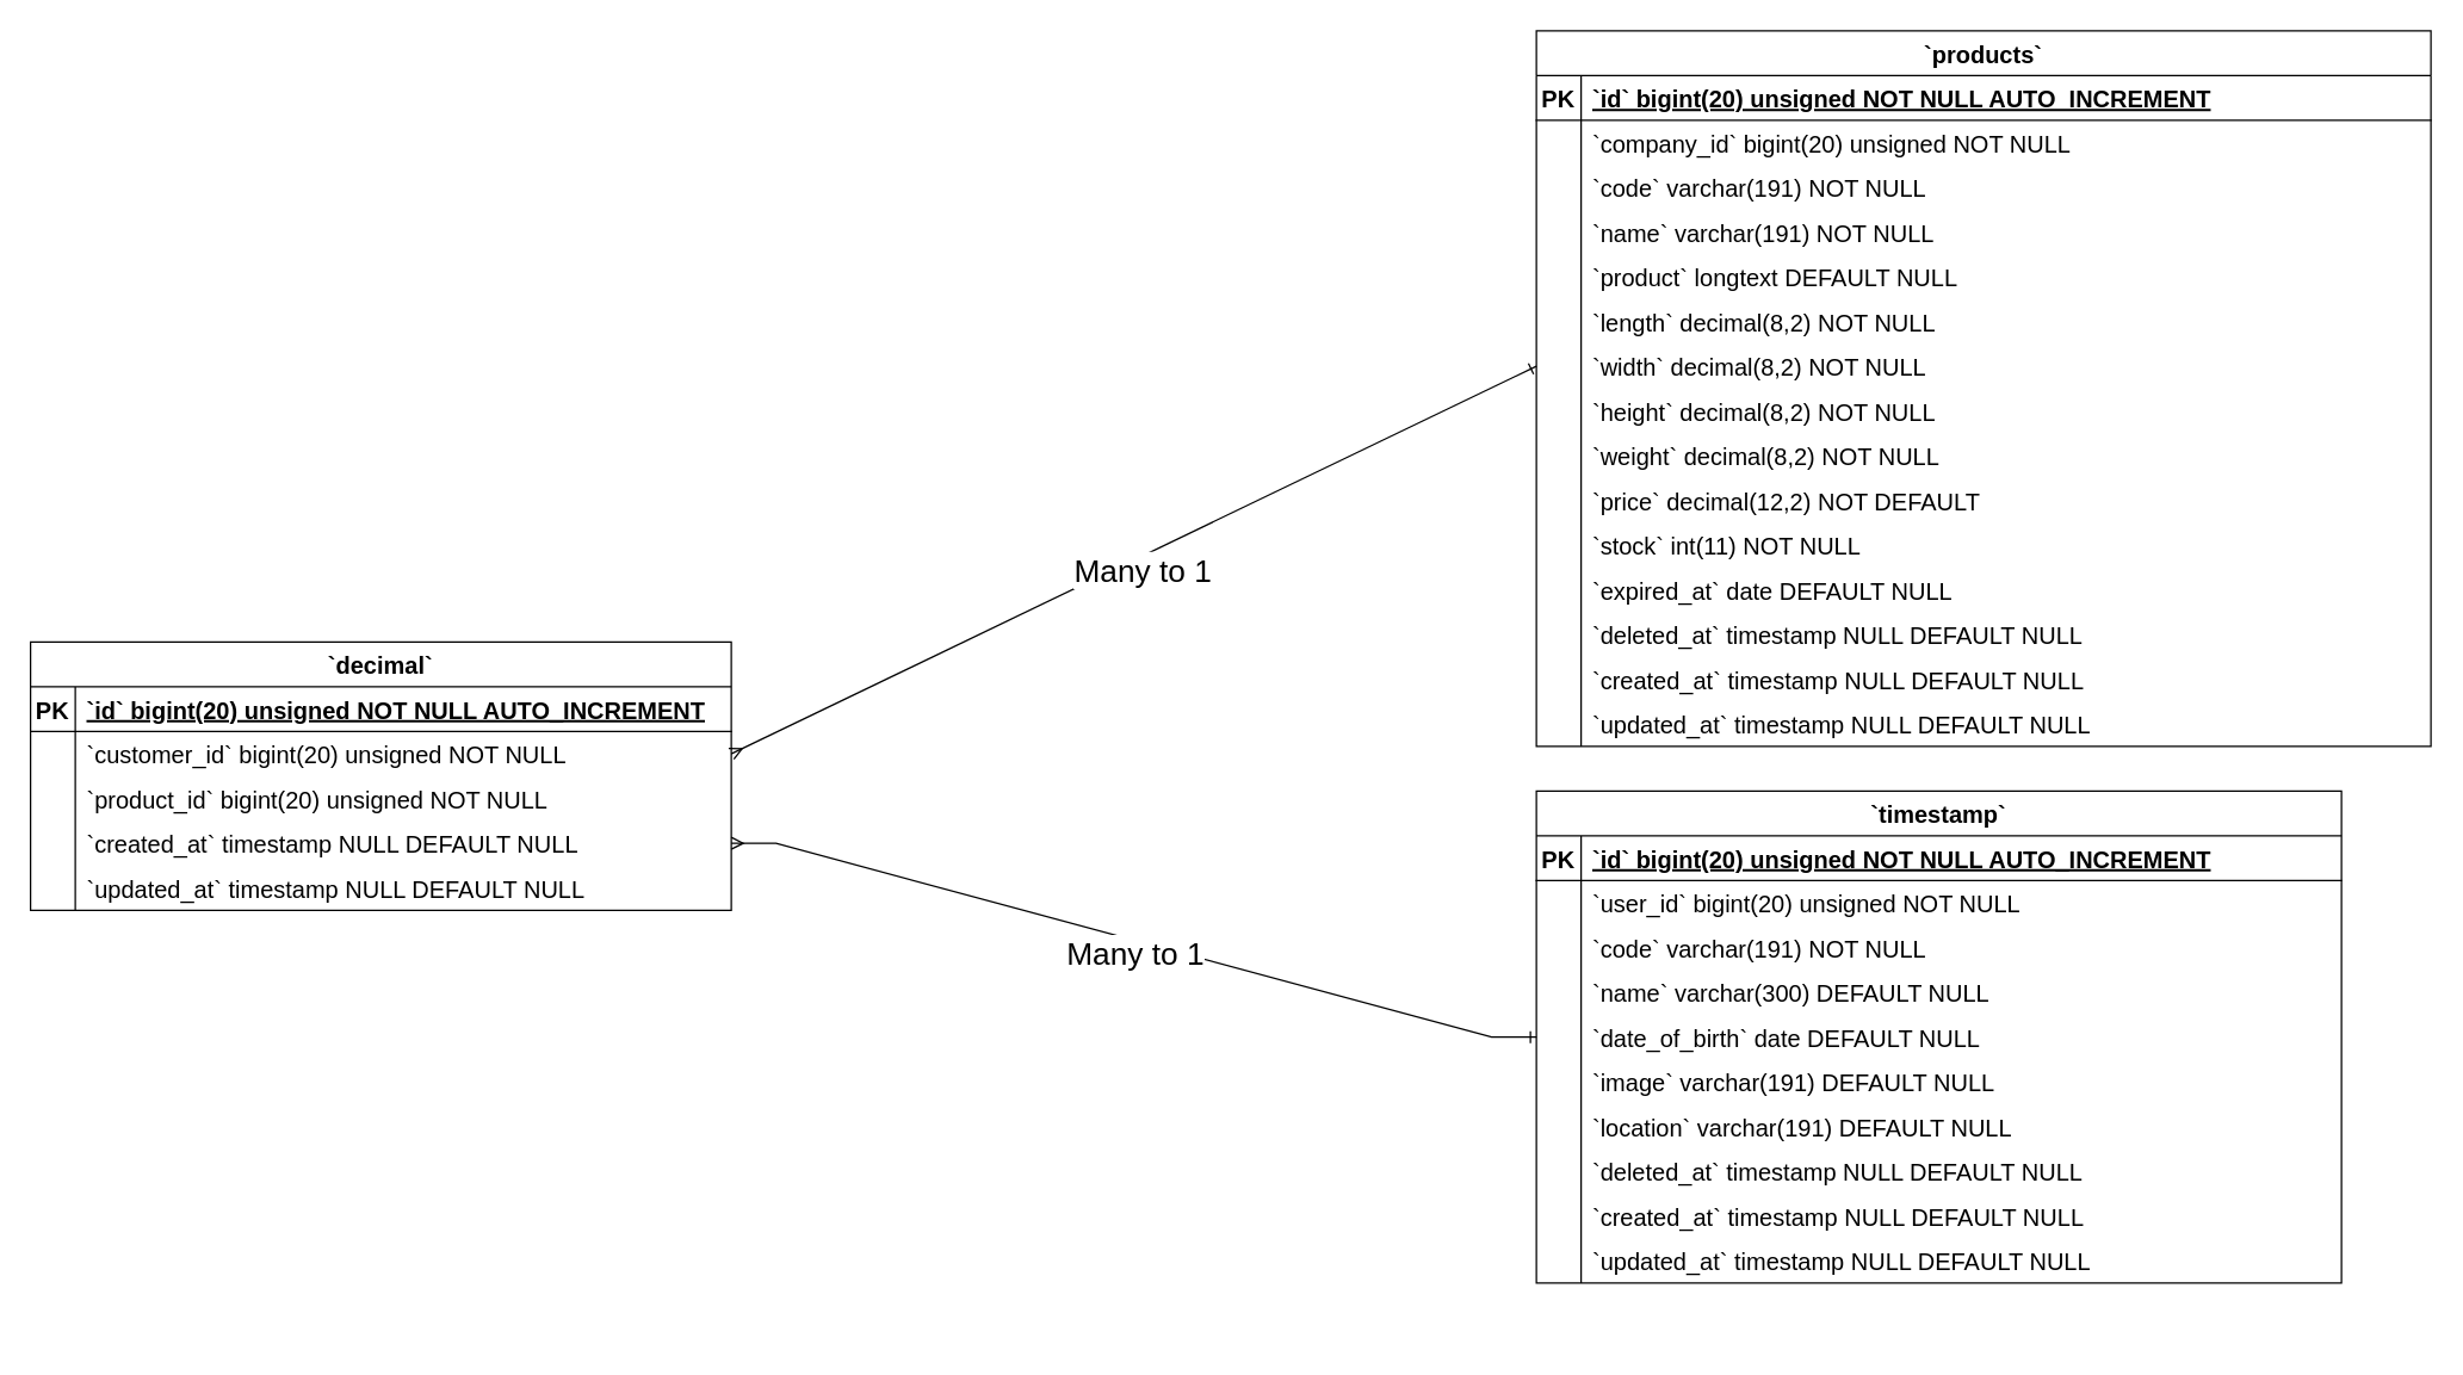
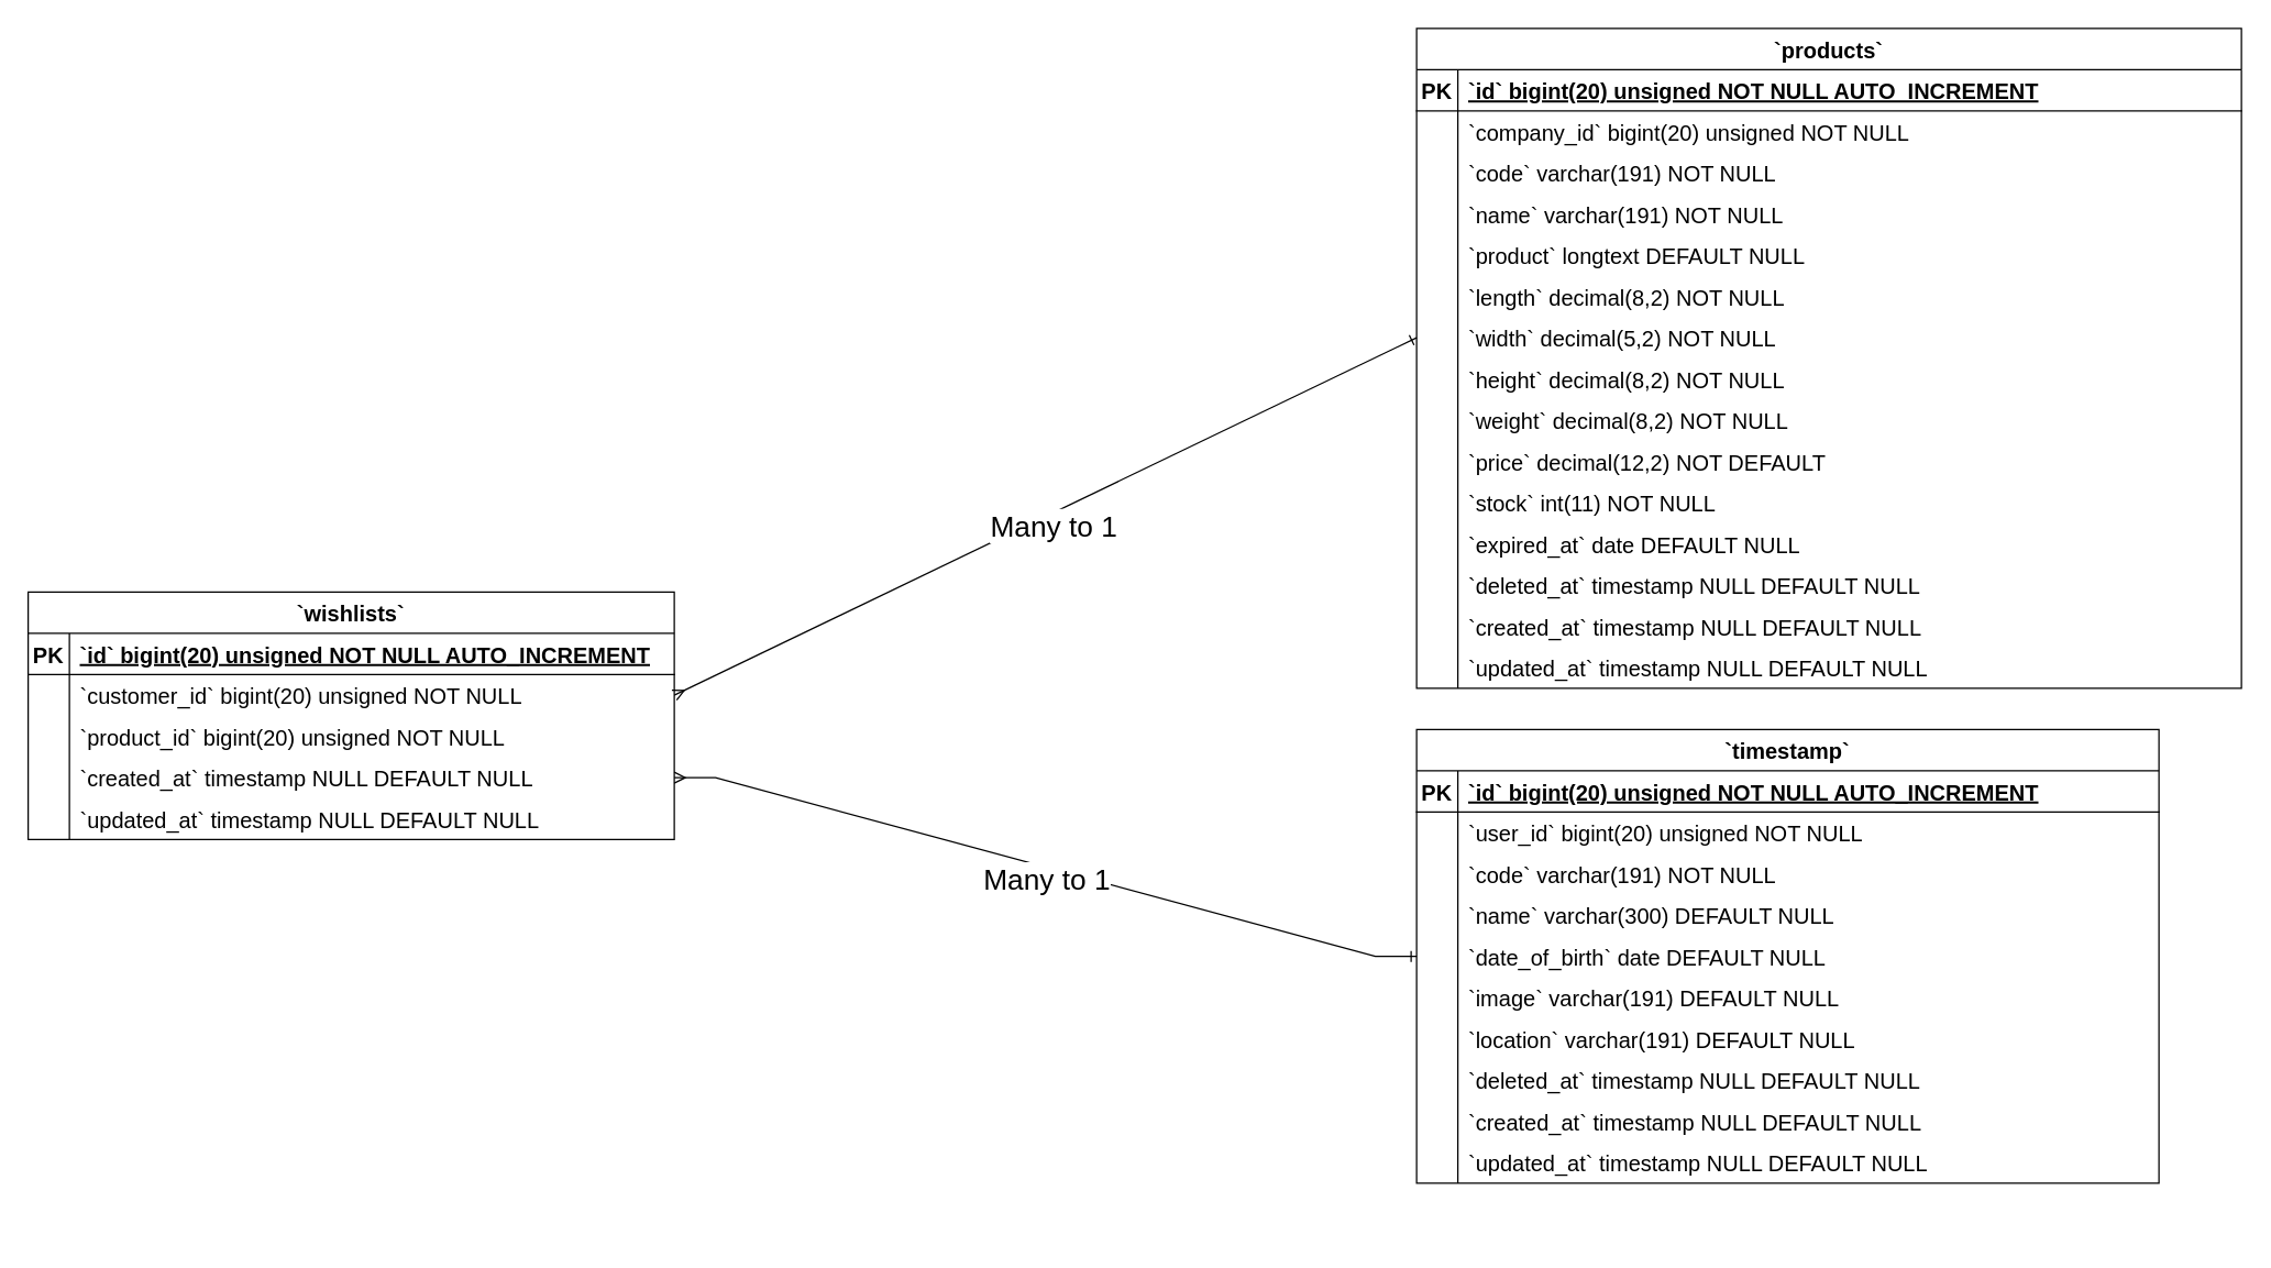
- <mxCell id="70" value="`width` decimal(8,2) NOT NULL" style="shape=partialRectangle;overflow=hidden;connectable=0;fillColor=none;align=left;strokeColor=inherit;top=0;left=0;bottom=0;right=0;spacingLeft=6;fontSize=16;" parent="68" vertex="1"><mxGeometry x="30" width="570" height="30" as="geometry"><mxRectangle width="570" height="30" as="alternateBounds" /></mxGeometry></mxCell>
+ <mxCell id="70" value="`width` decimal(5,2) NOT NULL" style="shape=partialRectangle;overflow=hidden;connectable=0;fillColor=none;align=left;strokeColor=inherit;top=0;left=0;bottom=0;right=0;spacingLeft=6;fontSize=16;" parent="68" vertex="1"><mxGeometry x="30" width="570" height="30" as="geometry"><mxRectangle width="570" height="30" as="alternateBounds" /></mxGeometry></mxCell>
- <mxCell id="2" value="`decimal`" style="shape=table;startSize=30;container=1;collapsible=1;childLayout=tableLayout;fixedRows=1;rowLines=0;fontStyle=1;align=center;resizeLast=1;fontSize=16;" parent="1" vertex="1"><mxGeometry x="20" y="430" width="470" height="180" as="geometry" /></mxCell>
+ <mxCell id="2" value="`wishlists`" style="shape=table;startSize=30;container=1;collapsible=1;childLayout=tableLayout;fixedRows=1;rowLines=0;fontStyle=1;align=center;resizeLast=1;fontSize=16;" parent="1" vertex="1"><mxGeometry x="20" y="430" width="470" height="180" as="geometry" /></mxCell>
